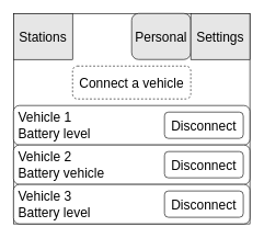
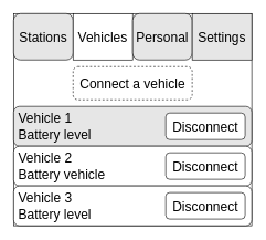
- <mxCell id="3" value="Stations" style="rounded=0;whiteSpace=wrap;html=1;fontSize=20;fontColor=#000000;fillColor=#E6E6E6;strokeColor=#000000;" parent="1" vertex="1"><mxGeometry x="20" width="90" height="70" as="geometry" y="20" /></mxCell>
+ <mxCell id="3" value="Stations" style="whiteSpace=wrap;html=1;fontSize=20;fontColor=#000000;fillColor=#E6E6E6;strokeColor=#000000;rounded=1;" parent="1" vertex="1"><mxGeometry x="20" width="90" height="70" as="geometry" y="20" /></mxCell>
+ <mxCell id="4" value="Vehicles" style="rounded=0;whiteSpace=wrap;html=1;fontSize=20;fontColor=#000000;fillColor=#FFFFFF;" parent="1" vertex="1"><mxGeometry x="110" width="90" height="70" as="geometry" y="20" /></mxCell>
- <mxCell id="7" value="&amp;nbsp;Vehicle 1&lt;br&gt;&amp;nbsp;Battery level" style="rounded=1;whiteSpace=wrap;html=1;fontSize=20;fontColor=#000000;strokeColor=#000000;fillColor=#FFFFFF;align=left;" parent="1" vertex="1"><mxGeometry x="20" y="160" width="360" height="60" as="geometry" /></mxCell>
+ <mxCell id="7" value="&amp;nbsp;Vehicle 1&lt;br&gt;&amp;nbsp;Battery level" style="rounded=1;whiteSpace=wrap;html=1;fontSize=20;fontColor=#000000;strokeColor=#000000;fillColor=#e6e6e6;align=left;" parent="1" vertex="1"><mxGeometry x="20" y="160" width="360" height="60" as="geometry" /></mxCell>
